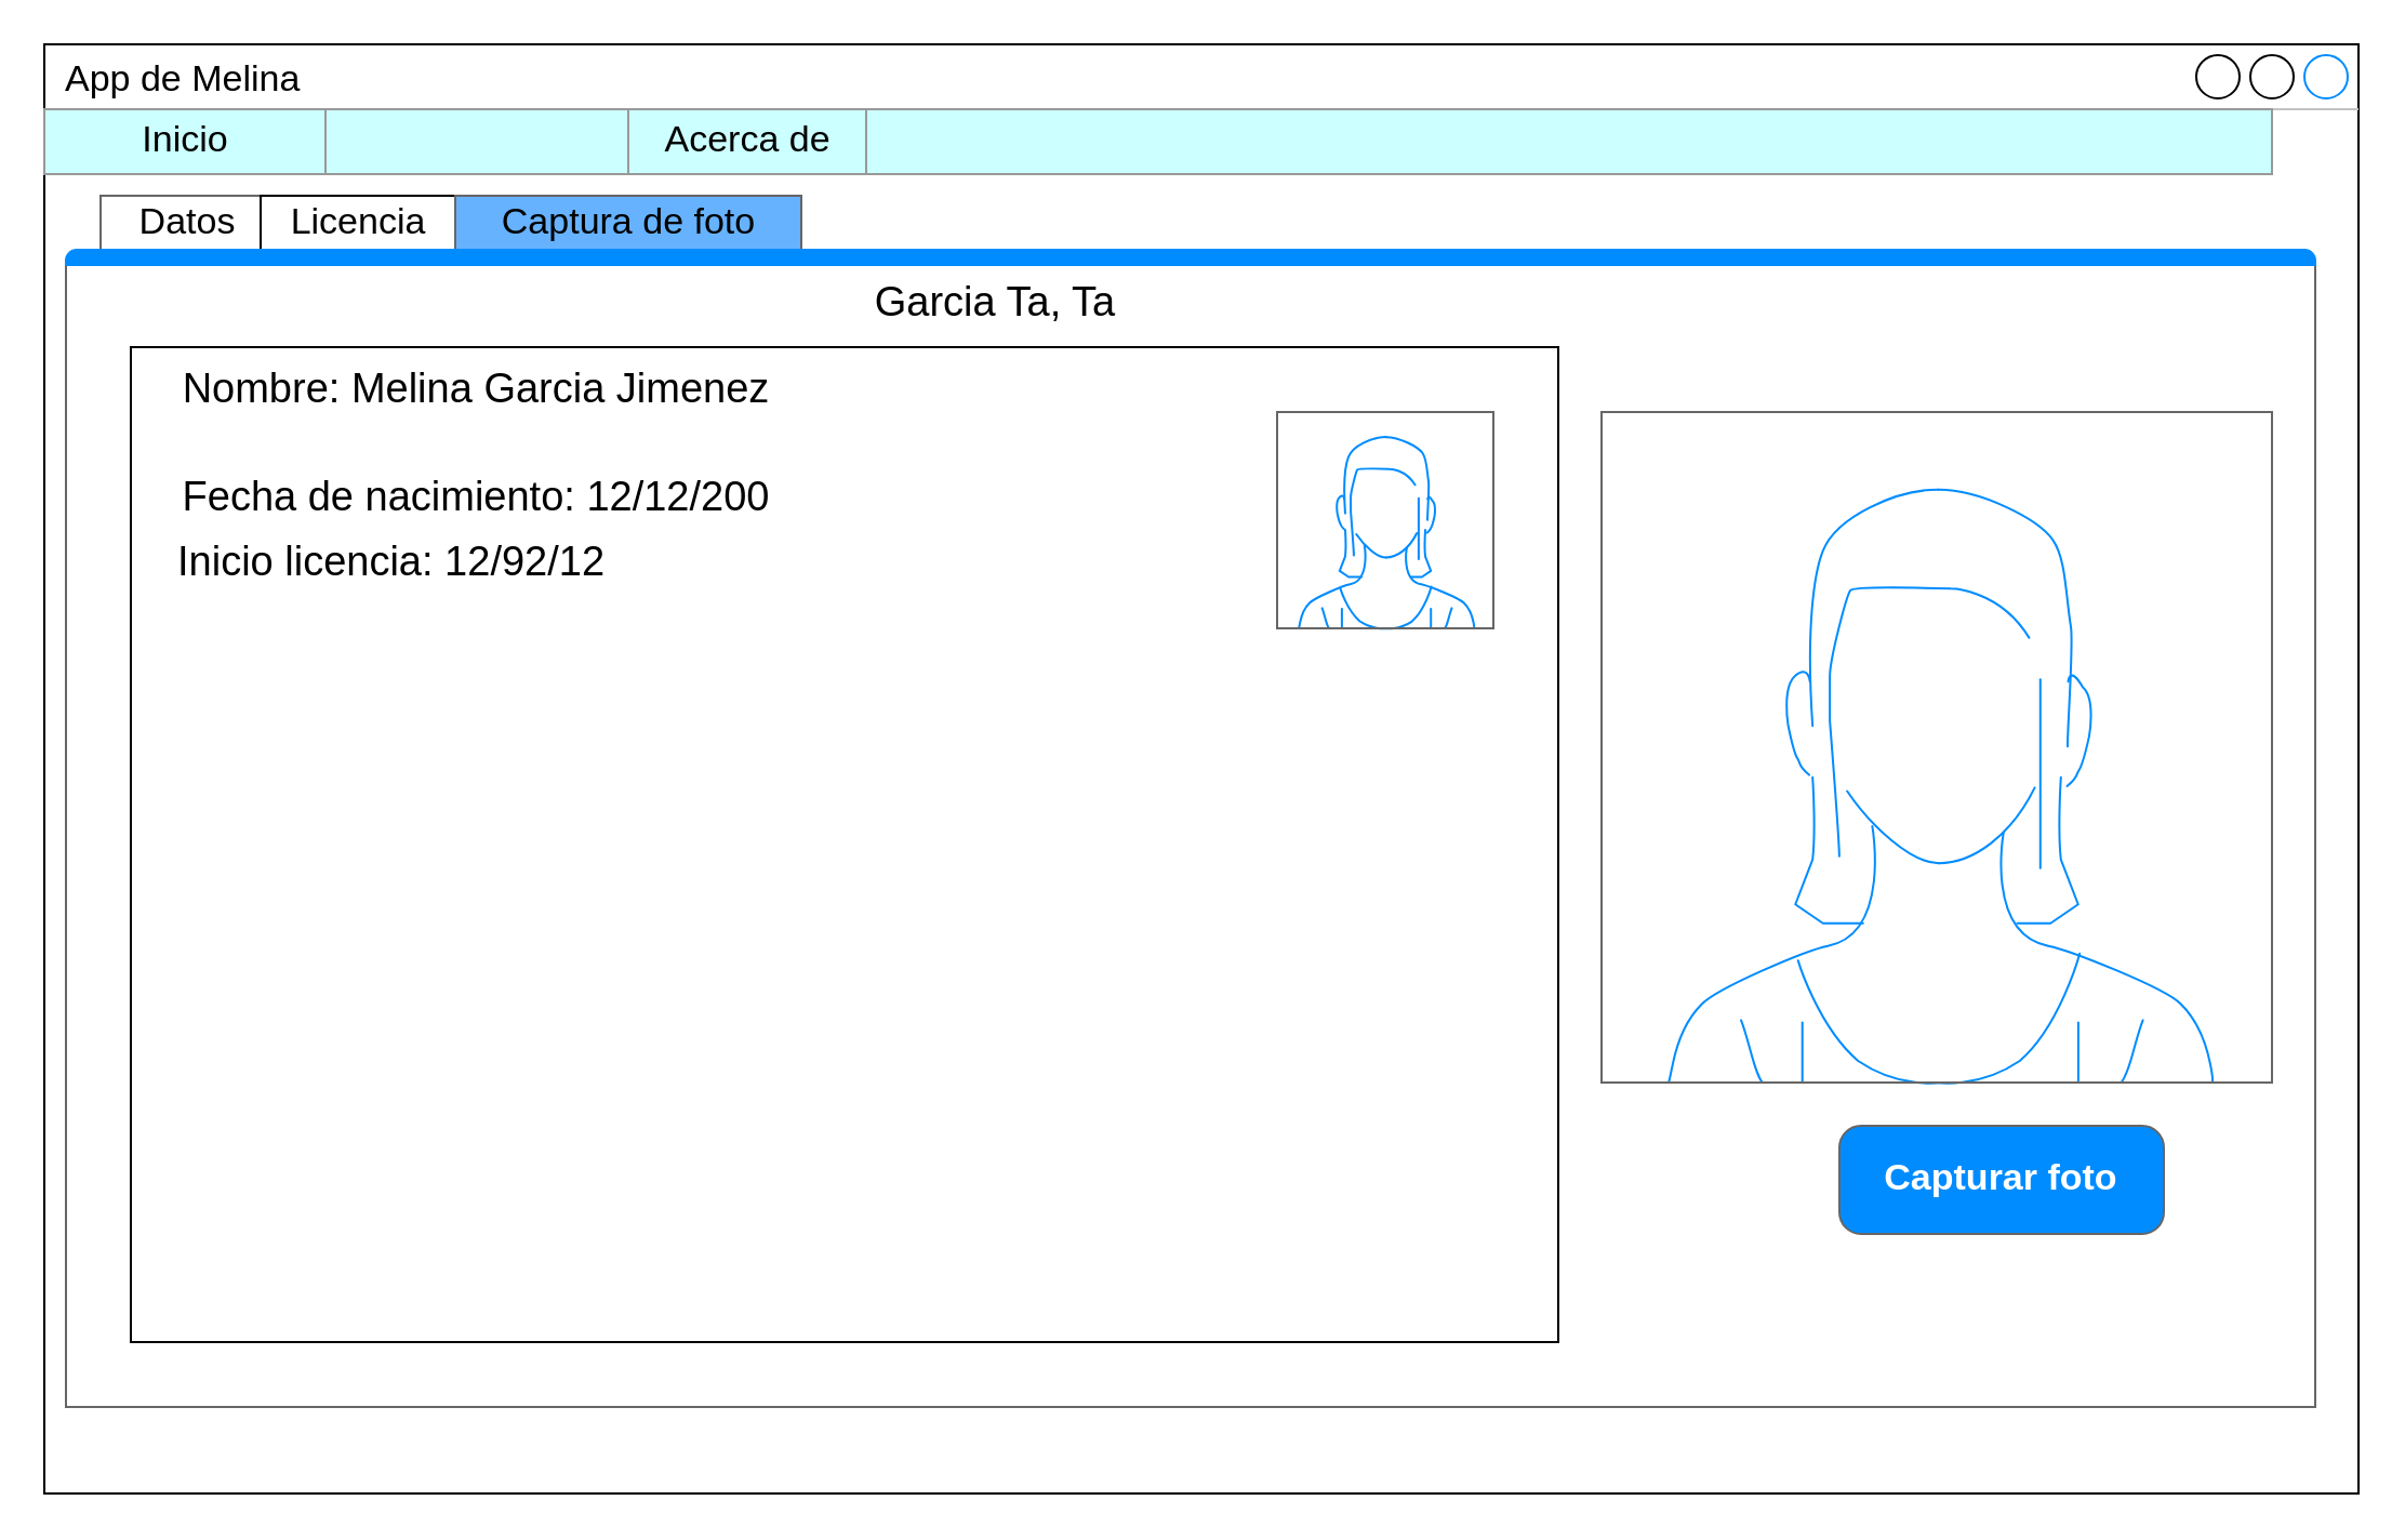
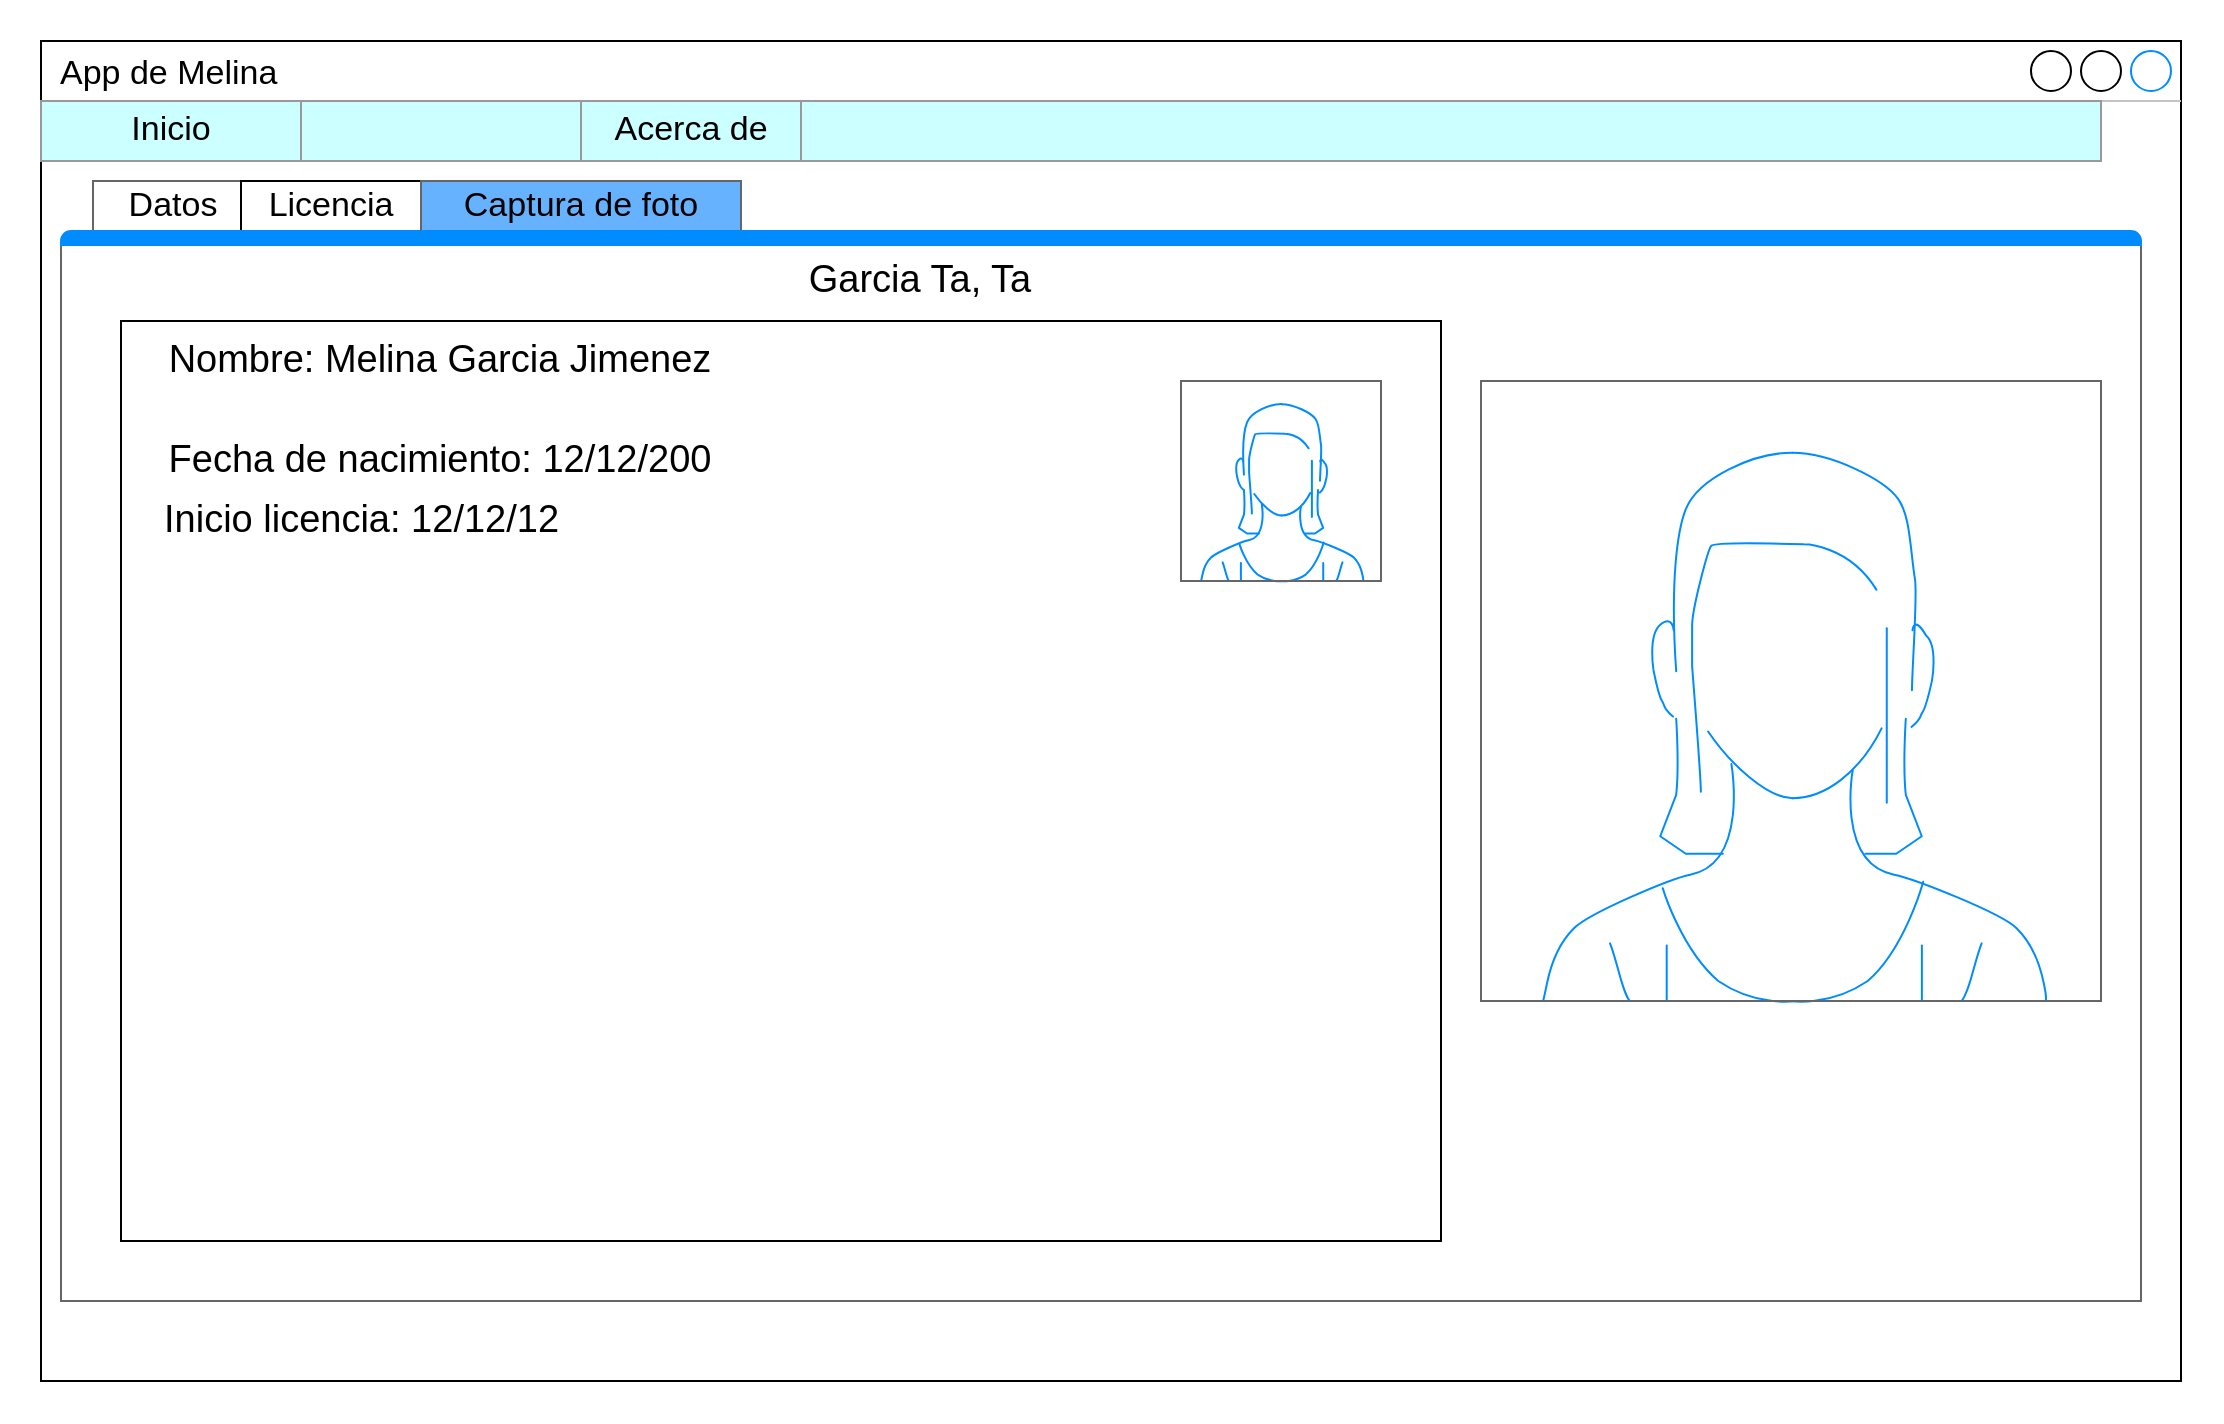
- <mxCell id="15" value="Inicio licencia: 12/92/12" style="text;html=1;strokeColor=none;fillColor=none;align=left;verticalAlign=middle;whiteSpace=wrap;rounded=0;fontColor=#000000;fontSize=19;" vertex="1" parent="3"><mxGeometry x="50" y="160" width="210" height="20" as="geometry" /></mxCell>
+ <mxCell id="15" value="Inicio licencia: 12/12/12" style="text;html=1;strokeColor=none;fillColor=none;align=left;verticalAlign=middle;whiteSpace=wrap;rounded=0;fontColor=#000000;fontSize=19;" vertex="1" parent="3"><mxGeometry x="50" y="160" width="210" height="20" as="geometry" /></mxCell>
- <mxCell id="12" value="Capturar foto" style="strokeWidth=1;shadow=0;dashed=0;align=center;html=1;shape=mxgraph.mockup.buttons.button;strokeColor=#666666;fontColor=#ffffff;mainText=;buttonStyle=round;fontSize=17;fontStyle=1;fillColor=#008cff;whiteSpace=wrap;" vertex="1" parent="3"><mxGeometry x="820" y="430" width="150" height="50" as="geometry" /></mxCell>
